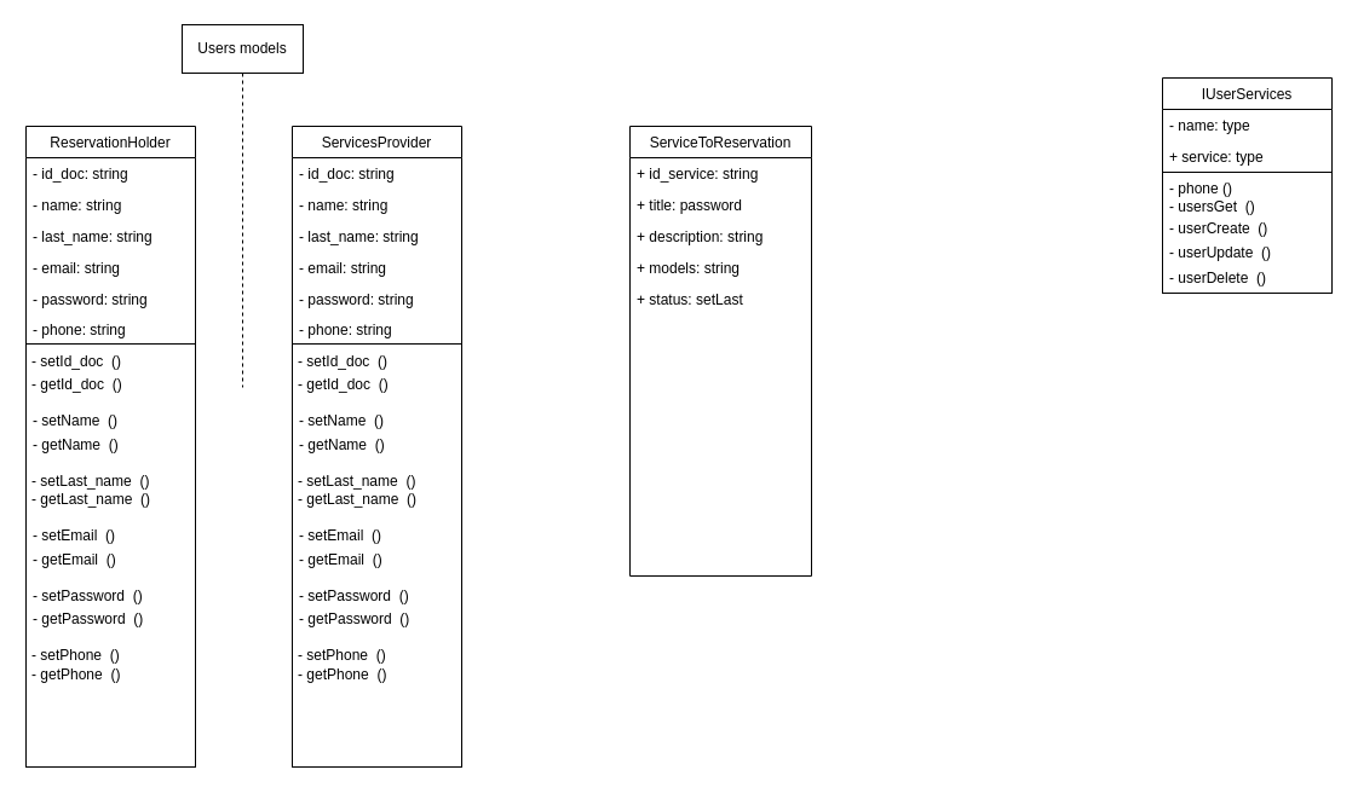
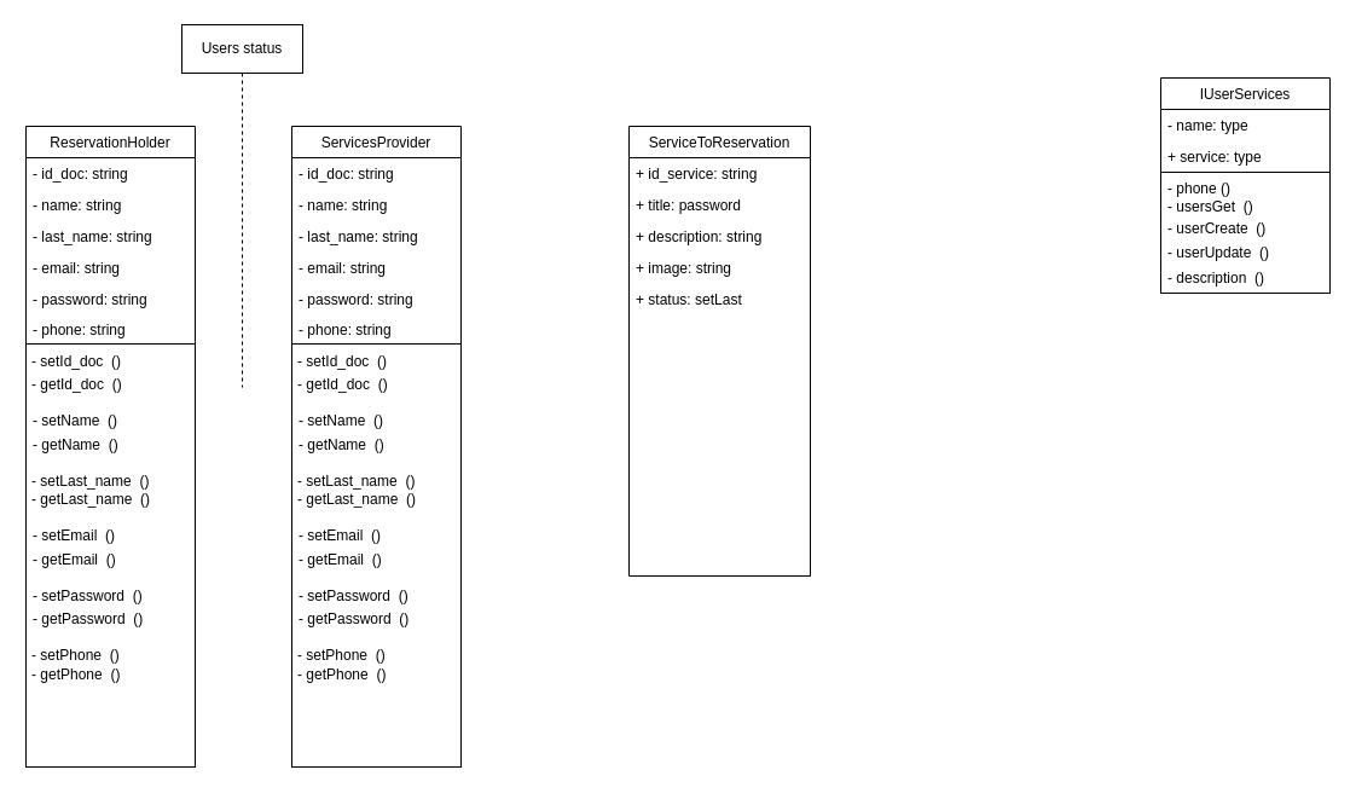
- <mxCell id="49" value="Users models" style="shape=umlLifeline;perimeter=lifelinePerimeter;whiteSpace=wrap;html=1;container=1;collapsible=0;recursiveResize=0;outlineConnect=0;strokeColor=default;" vertex="1" parent="1"><mxGeometry x="150" y="20" width="100" height="300" as="geometry" /></mxCell>
+ <mxCell id="49" value="Users status" style="shape=umlLifeline;perimeter=lifelinePerimeter;whiteSpace=wrap;html=1;container=1;collapsible=0;recursiveResize=0;outlineConnect=0;strokeColor=default;" vertex="1" parent="1"><mxGeometry x="150" y="20" width="100" height="300" as="geometry" /></mxCell>
- <mxCell id="55" value="+ models: string" style="text;strokeColor=none;fillColor=none;align=left;verticalAlign=top;spacingLeft=4;spacingRight=4;overflow=hidden;rotatable=0;points=[[0,0.5],[1,0.5]];portConstraint=eastwest;" vertex="1" parent="51"><mxGeometry y="104" width="150" height="26" as="geometry" /></mxCell>
+ <mxCell id="55" value="+ image: string" style="text;strokeColor=none;fillColor=none;align=left;verticalAlign=top;spacingLeft=4;spacingRight=4;overflow=hidden;rotatable=0;points=[[0,0.5],[1,0.5]];portConstraint=eastwest;" vertex="1" parent="51"><mxGeometry y="104" width="150" height="26" as="geometry" /></mxCell>
- <mxCell id="50" value="- userDelete  ()" style="text;strokeColor=none;fillColor=none;align=left;verticalAlign=top;spacingLeft=4;spacingRight=4;overflow=hidden;rotatable=0;points=[[0,0.5],[1,0.5]];portConstraint=eastwest;" vertex="1" parent="1"><mxGeometry x="960" y="216" width="140" height="26" as="geometry" /></mxCell>
+ <mxCell id="50" value="- description  ()" style="text;strokeColor=none;fillColor=none;align=left;verticalAlign=top;spacingLeft=4;spacingRight=4;overflow=hidden;rotatable=0;points=[[0,0.5],[1,0.5]];portConstraint=eastwest;" vertex="1" parent="1"><mxGeometry x="960" y="216" width="140" height="26" as="geometry" /></mxCell>
